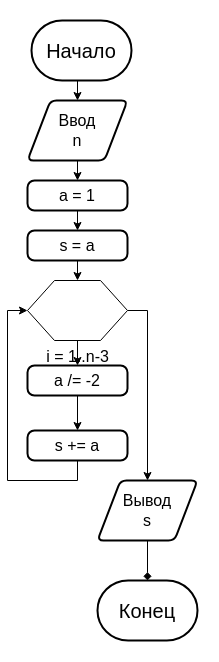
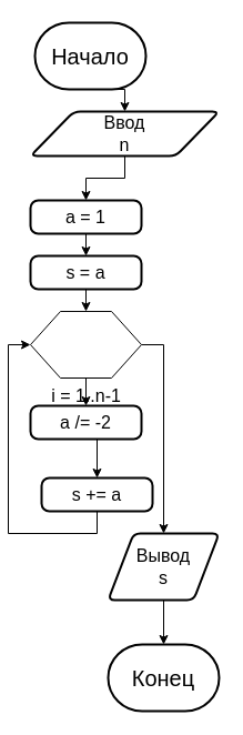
- <mxCell id="6" value="Ввод&lt;br&gt;n" style="shape=parallelogram;html=1;strokeWidth=2;perimeter=parallelogramPerimeter;whiteSpace=wrap;rounded=1;arcSize=12;size=0.23;fontSize=16;" parent="1" vertex="1"><mxGeometry x="20" y="100" width="100" height="60" as="geometry" /></mxCell>
+ <mxCell id="6" value="Ввод&lt;br&gt;n" style="shape=parallelogram;html=1;strokeWidth=2;perimeter=parallelogramPerimeter;whiteSpace=wrap;rounded=1;arcSize=12;size=0.23;fontSize=16;" parent="1" vertex="1"><mxGeometry x="20" y="100" width="170" height="40" as="geometry" /></mxCell>
- <mxCell id="13" value="i = 1..n-3" style="verticalLabelPosition=bottom;verticalAlign=top;html=1;shape=hexagon;perimeter=hexagonPerimeter2;arcSize=6;size=0.27;fontSize=16;" parent="1" vertex="1"><mxGeometry x="20" y="280" width="100" height="60" as="geometry" /></mxCell>
+ <mxCell id="13" value="i = 1..n-1" style="verticalLabelPosition=bottom;verticalAlign=top;html=1;shape=hexagon;perimeter=hexagonPerimeter2;arcSize=6;size=0.27;fontSize=16;" parent="1" vertex="1"><mxGeometry x="20" y="280" width="100" height="60" as="geometry" /></mxCell>
- <mxCell id="17" value="s += a" style="rounded=1;whiteSpace=wrap;html=1;absoluteArcSize=1;arcSize=14;strokeWidth=2;fontSize=16;" parent="1" vertex="1"><mxGeometry x="20" y="430" width="100" height="30" as="geometry" /></mxCell>
+ <mxCell id="17" value="s += a" style="rounded=1;whiteSpace=wrap;html=1;absoluteArcSize=1;arcSize=14;strokeWidth=2;fontSize=16;" parent="1" vertex="1"><mxGeometry x="30" y="430" width="100" height="30" as="geometry" /></mxCell>
- <mxCell id="18" style="edgeStyle=orthogonalEdgeStyle;rounded=0;orthogonalLoop=1;jettySize=auto;html=1;exitX=0.5;exitY=1;exitDx=0;exitDy=0;entryX=0.5;entryY=0;entryDx=0;entryDy=0;entryPerimeter=0;fontSize=16;endArrow=diamond;" parent="1" source="19" target="4" edge="1"><mxGeometry relative="1" as="geometry" /></mxCell>
+ <mxCell id="18" style="edgeStyle=orthogonalEdgeStyle;rounded=0;orthogonalLoop=1;jettySize=auto;html=1;exitX=0.5;exitY=1;exitDx=0;exitDy=0;entryX=0.5;entryY=0;entryDx=0;entryDy=0;entryPerimeter=0;fontSize=16;" parent="1" source="19" target="4" edge="1"><mxGeometry relative="1" as="geometry" /></mxCell>
